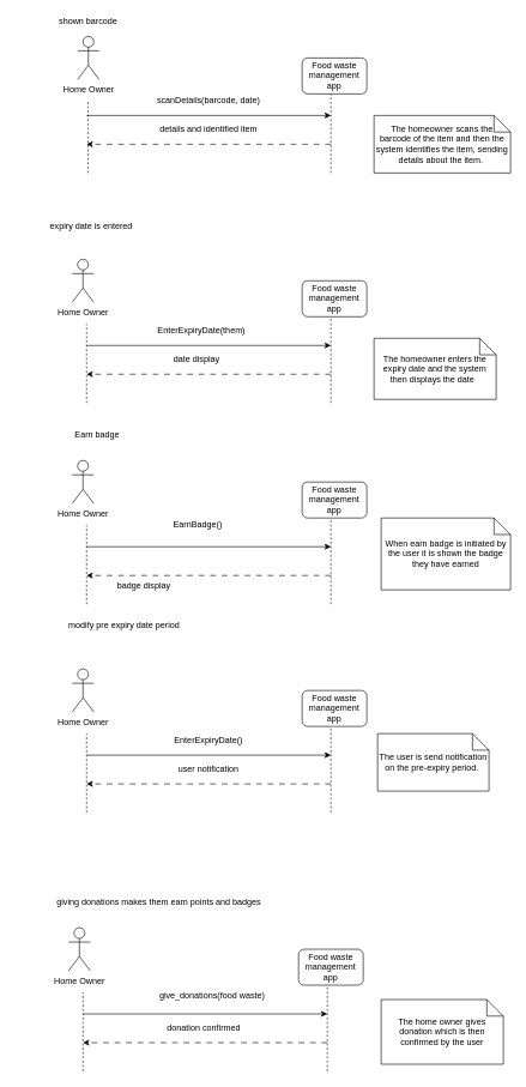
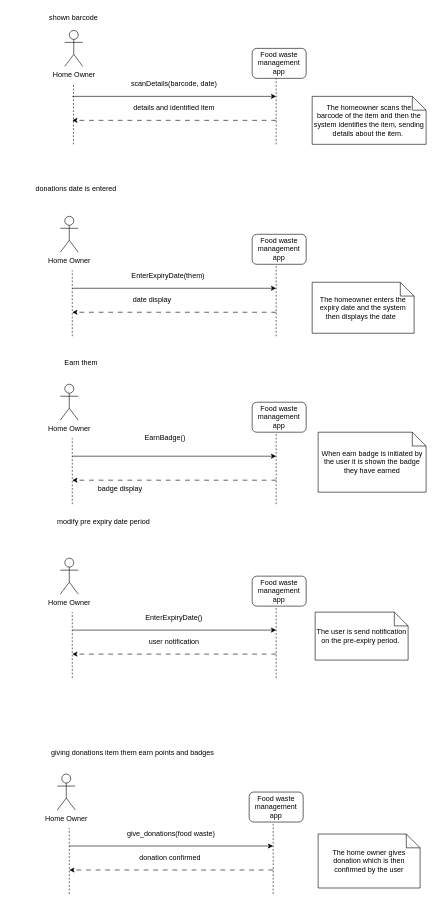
- <mxCell id="11" value="expiry date is entered&amp;nbsp;&amp;nbsp;" style="text;html=1;strokeColor=none;fillColor=none;align=center;verticalAlign=middle;whiteSpace=wrap;rounded=0;" vertex="1" parent="1"><mxGeometry x="20" y="300" width="220" height="30" as="geometry" /></mxCell>
+ <mxCell id="11" value="donations date is entered&amp;nbsp;&amp;nbsp;" style="text;html=1;strokeColor=none;fillColor=none;align=center;verticalAlign=middle;whiteSpace=wrap;rounded=0;" vertex="1" parent="1"><mxGeometry x="20" y="300" width="220" height="30" as="geometry" /></mxCell>
- <mxCell id="19" value="date display&amp;nbsp;" style="text;html=1;strokeColor=none;fillColor=none;align=center;verticalAlign=middle;whiteSpace=wrap;rounded=0;" vertex="1" parent="1"><mxGeometry x="210" y="490" width="130" height="20" as="geometry" /></mxCell>
+ <mxCell id="19" value="date display&amp;nbsp;" style="text;html=1;strokeColor=none;fillColor=none;align=center;verticalAlign=middle;whiteSpace=wrap;rounded=0;" vertex="1" parent="1"><mxGeometry x="190" y="490" width="130" height="20" as="geometry" /></mxCell>
- <mxCell id="20" value="Earn badge" style="text;html=1;strokeColor=none;fillColor=none;align=center;verticalAlign=middle;whiteSpace=wrap;rounded=0;" vertex="1" parent="1"><mxGeometry x="80" y="590" width="110" height="30" as="geometry" /></mxCell>
+ <mxCell id="20" value="Earn them" style="text;html=1;strokeColor=none;fillColor=none;align=center;verticalAlign=middle;whiteSpace=wrap;rounded=0;" vertex="1" parent="1"><mxGeometry x="80" y="590" width="110" height="30" as="geometry" /></mxCell>
- <mxCell id="43" value="giving donations makes them earn points and badges&amp;nbsp;" style="text;html=1;strokeColor=none;fillColor=none;align=center;verticalAlign=middle;whiteSpace=wrap;rounded=0;" vertex="1" parent="1"><mxGeometry x="70" y="1240" width="305" height="30" as="geometry" /></mxCell>
+ <mxCell id="43" value="giving donations item them earn points and badges&amp;nbsp;" style="text;html=1;strokeColor=none;fillColor=none;align=center;verticalAlign=middle;whiteSpace=wrap;rounded=0;" vertex="1" parent="1"><mxGeometry x="70" y="1240" width="305" height="30" as="geometry" /></mxCell>
- <mxCell id="48" value="give_donations(food waste)" style="text;html=1;strokeColor=none;fillColor=none;align=center;verticalAlign=middle;whiteSpace=wrap;rounded=0;" vertex="1" parent="1"><mxGeometry x="220" y="1375" width="150" height="20" as="geometry" /></mxCell>
+ <mxCell id="48" value="give_donations(food waste)" style="text;html=1;strokeColor=none;fillColor=none;align=center;verticalAlign=middle;whiteSpace=wrap;rounded=0;" vertex="1" parent="1"><mxGeometry x="210" y="1380" width="150" height="20" as="geometry" /></mxCell>
